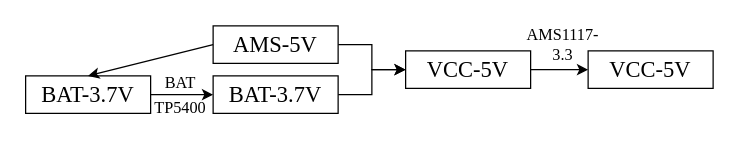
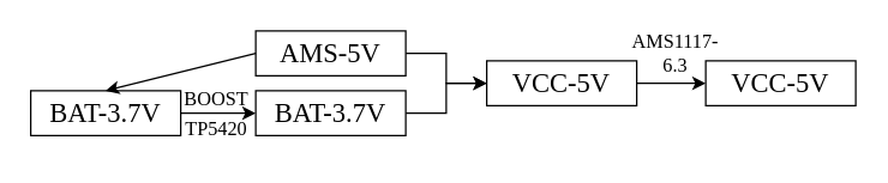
- <mxCell id="12" value="&lt;font style=&quot;font-size: 13px;&quot; face=&quot;Garamond&quot;&gt;AMS1117-3.3&lt;/font&gt;" style="text;html=1;align=center;verticalAlign=middle;whiteSpace=wrap;rounded=0;" vertex="1" parent="1"><mxGeometry x="420" y="20" width="60" height="30" as="geometry" /></mxCell>
+ <mxCell id="12" value="&lt;font style=&quot;font-size: 13px;&quot; face=&quot;Garamond&quot;&gt;AMS1117-6.3&lt;/font&gt;" style="text;html=1;align=center;verticalAlign=middle;whiteSpace=wrap;rounded=0;" vertex="1" parent="1"><mxGeometry x="420" y="20" width="60" height="30" as="geometry" /></mxCell>
- <mxCell id="8" value="&lt;font style=&quot;font-size: 13px;&quot; face=&quot;Garamond&quot;&gt;BAT&lt;/font&gt;" style="text;html=1;align=center;verticalAlign=middle;whiteSpace=wrap;rounded=0;" vertex="1" parent="1"><mxGeometry x="114" y="50" width="60" height="30" as="geometry" /></mxCell>
+ <mxCell id="8" value="&lt;font style=&quot;font-size: 13px;&quot; face=&quot;Garamond&quot;&gt;BOOST&lt;/font&gt;" style="text;html=1;align=center;verticalAlign=middle;whiteSpace=wrap;rounded=0;" vertex="1" parent="1"><mxGeometry x="114" y="50" width="60" height="30" as="geometry" /></mxCell>
- <mxCell id="13" value="&lt;font style=&quot;font-size: 13px;&quot; face=&quot;Garamond&quot;&gt;TP5400&lt;/font&gt;" style="text;html=1;align=center;verticalAlign=middle;whiteSpace=wrap;rounded=0;" vertex="1" parent="1"><mxGeometry x="114" y="70" width="60" height="30" as="geometry" /></mxCell>
+ <mxCell id="13" value="&lt;font style=&quot;font-size: 13px;&quot; face=&quot;Garamond&quot;&gt;TP5420&lt;/font&gt;" style="text;html=1;align=center;verticalAlign=middle;whiteSpace=wrap;rounded=0;" vertex="1" parent="1"><mxGeometry x="114" y="70" width="60" height="30" as="geometry" /></mxCell>
